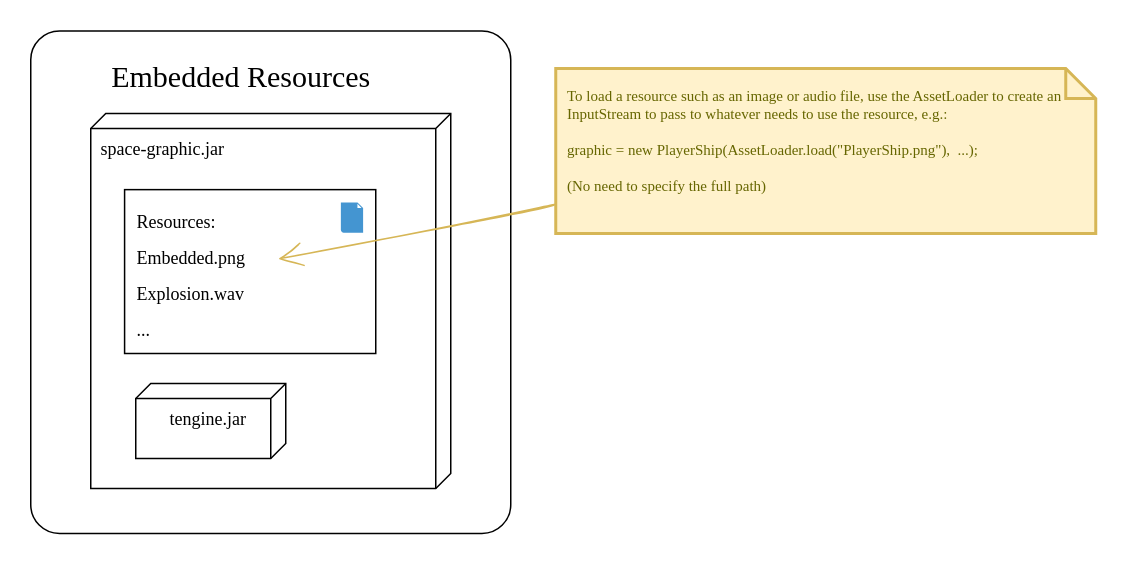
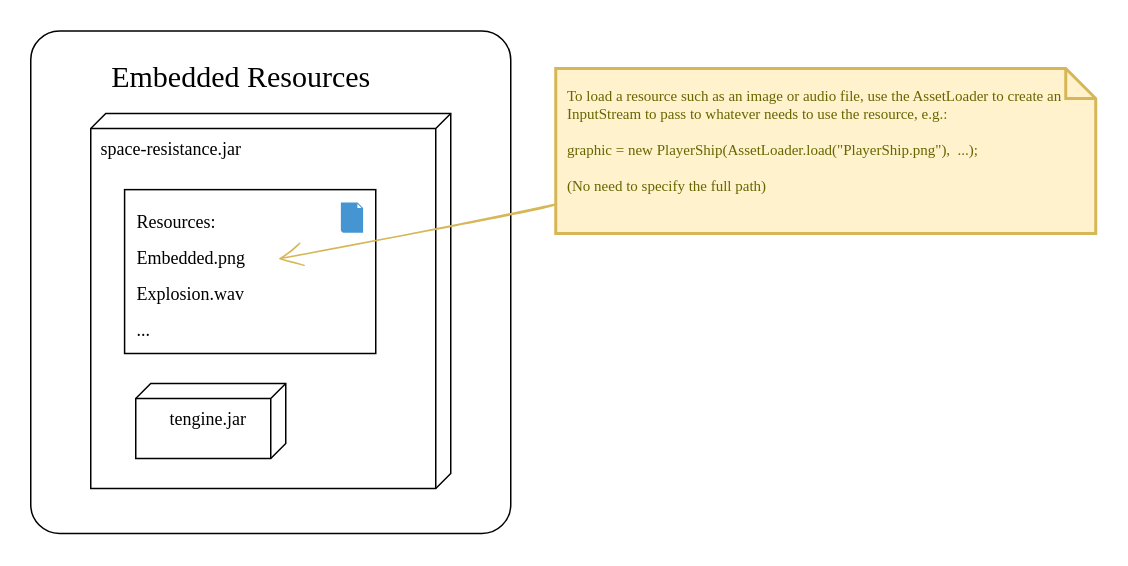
- <mxCell id="3" value="&lt;font face=&quot;Recursive&quot; data-font-src=&quot;https://fonts.googleapis.com/css?family=Recursive&quot;&gt;space-graphic.jar&lt;/font&gt;" style="verticalAlign=top;align=left;shape=cube;size=10;direction=south;fontStyle=0;html=1;boundedLbl=1;spacingLeft=5;hachureGap=4;" vertex="1" parent="1"><mxGeometry x="60" y="75" width="240" height="250" as="geometry" /></mxCell>
+ <mxCell id="3" value="&lt;font face=&quot;Recursive&quot; data-font-src=&quot;https://fonts.googleapis.com/css?family=Recursive&quot;&gt;space-resistance.jar&lt;/font&gt;" style="verticalAlign=top;align=left;shape=cube;size=10;direction=south;fontStyle=0;html=1;boundedLbl=1;spacingLeft=5;hachureGap=4;" vertex="1" parent="1"><mxGeometry x="60" y="75" width="240" height="250" as="geometry" /></mxCell>
